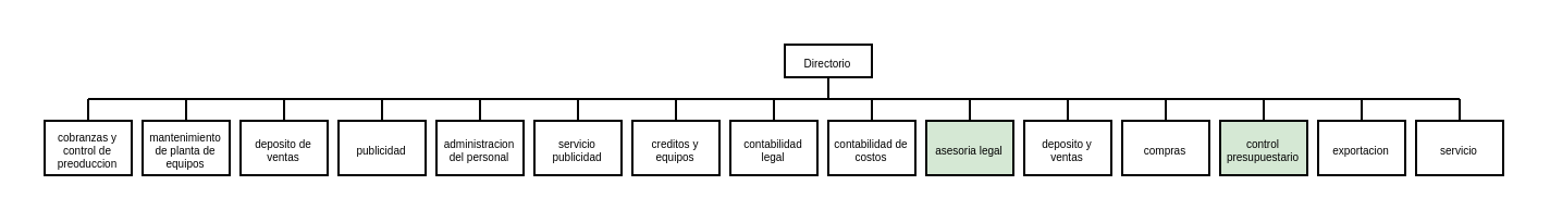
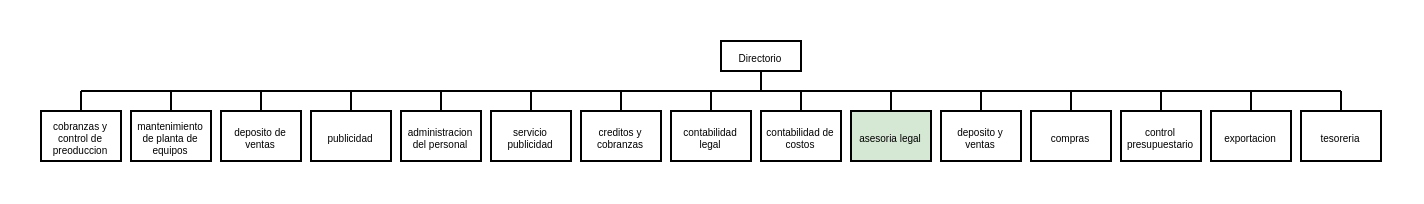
- <mxCell id="13" value="control presupuestario" style="rounded=0;whiteSpace=wrap;html=1;fontSize=5;fillColor=#d5e8d4;" vertex="1" parent="1"><mxGeometry x="560" y="55" width="40" height="25" as="geometry" /></mxCell>
+ <mxCell id="13" value="control presupuestario" style="rounded=0;whiteSpace=wrap;html=1;fontSize=5;" vertex="1" parent="1"><mxGeometry x="560" y="55" width="40" height="25" as="geometry" /></mxCell>
- <mxCell id="5" value="creditos y equipos" style="rounded=0;whiteSpace=wrap;html=1;fontSize=5;" vertex="1" parent="1"><mxGeometry x="290" y="55" width="40" height="25" as="geometry" /></mxCell>
+ <mxCell id="5" value="creditos y cobranzas" style="rounded=0;whiteSpace=wrap;html=1;fontSize=5;" vertex="1" parent="1"><mxGeometry x="290" y="55" width="40" height="25" as="geometry" /></mxCell>
- <mxCell id="33" value="servicio" style="rounded=0;whiteSpace=wrap;html=1;fontSize=5;" vertex="1" parent="1"><mxGeometry x="650" y="55" width="40" height="25" as="geometry" /></mxCell>
+ <mxCell id="33" value="tesoreria" style="rounded=0;whiteSpace=wrap;html=1;fontSize=5;" vertex="1" parent="1"><mxGeometry x="650" y="55" width="40" height="25" as="geometry" /></mxCell>
